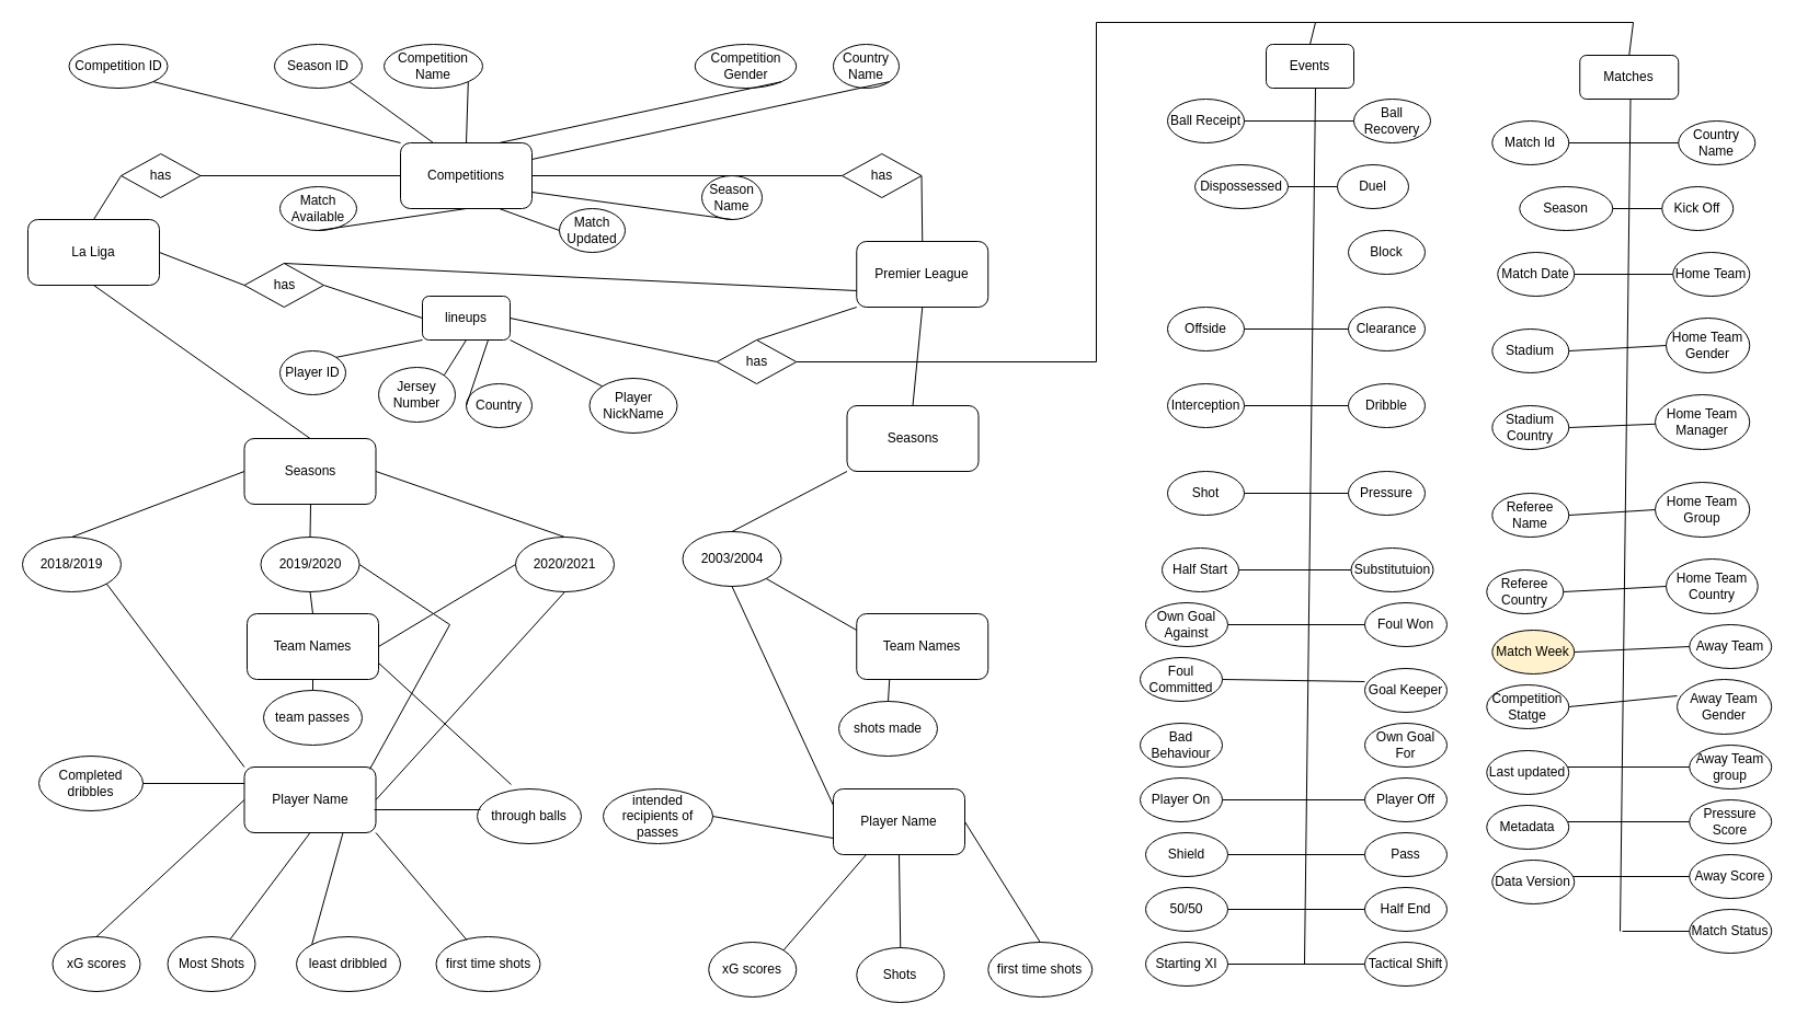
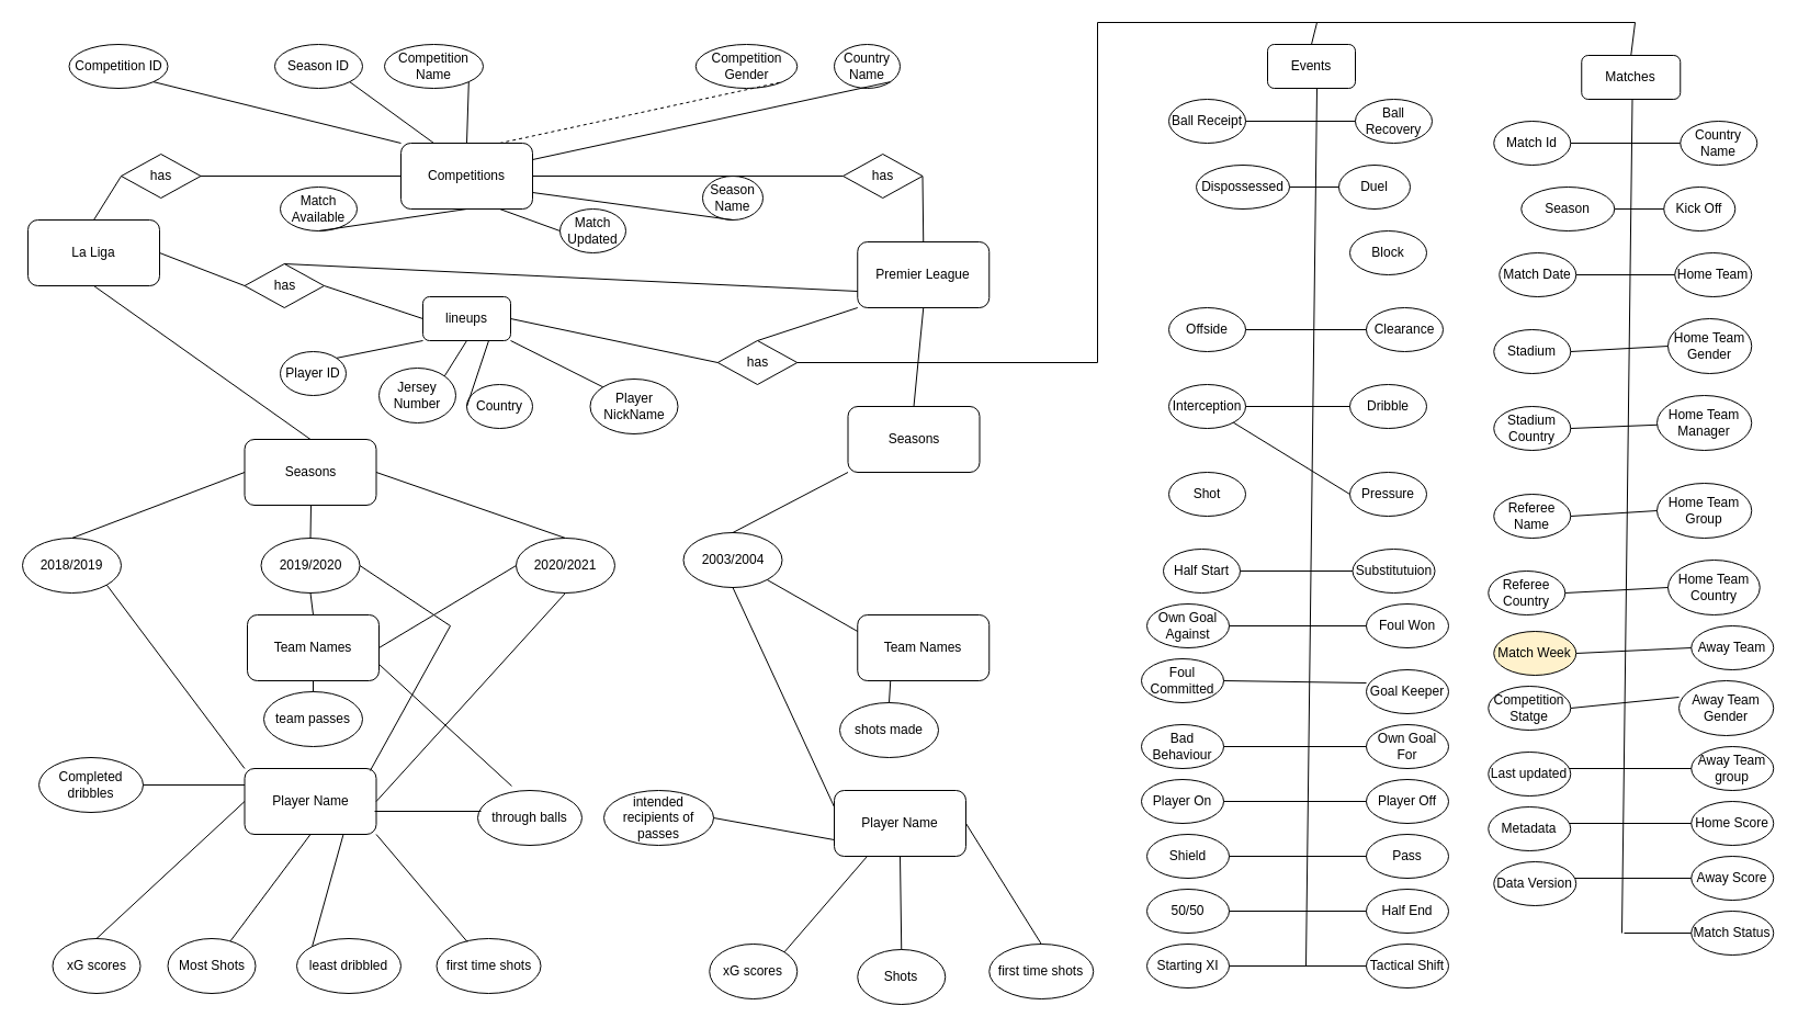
- <mxCell id="76" value="" style="endArrow=none;html=1;rounded=0;entryX=1;entryY=1;entryDx=0;entryDy=0;exitX=0.75;exitY=0;exitDx=0;exitDy=0;" edge="1" parent="1" source="58" target="66"><mxGeometry width="50" height="50" relative="1" as="geometry"><mxPoint x="390" y="260" as="sourcePoint" /><mxPoint x="440" y="210" as="targetPoint" /></mxGeometry></mxCell>
+ <mxCell id="76" value="" style="endArrow=none;html=1;rounded=0;entryX=1;entryY=1;entryDx=0;entryDy=0;exitX=0.75;exitY=0;exitDx=0;exitDy=0;dashed=1;" edge="1" parent="1" source="58" target="66"><mxGeometry width="50" height="50" relative="1" as="geometry"><mxPoint x="390" y="260" as="sourcePoint" /><mxPoint x="440" y="210" as="targetPoint" /></mxGeometry></mxCell>
- <mxCell id="99" value="Clearance" style="ellipse;whiteSpace=wrap;html=1;" vertex="1" parent="1"><mxGeometry x="1230" y="280" width="70" height="40" as="geometry" /></mxCell>
+ <mxCell id="99" value="Clearance" style="ellipse;whiteSpace=wrap;html=1;" vertex="1" parent="1"><mxGeometry x="1245" y="280" width="70" height="40" as="geometry" /></mxCell>
- <mxCell id="125" value="" style="endArrow=none;html=1;rounded=0;entryX=1;entryY=0.5;entryDx=0;entryDy=0;exitX=0;exitY=0.5;exitDx=0;exitDy=0;" edge="1" parent="1" source="103" target="102"><mxGeometry width="50" height="50" relative="1" as="geometry"><mxPoint x="1250" y="450" as="sourcePoint" /><mxPoint x="1310" y="470" as="targetPoint" /></mxGeometry></mxCell>
+ <mxCell id="125" value="" style="endArrow=none;html=1;rounded=0;exitX=0;exitY=0.5;exitDx=0;exitDy=0;" edge="1" parent="1" source="103" target="100"><mxGeometry width="50" height="50" relative="1" as="geometry"><mxPoint x="1250" y="450" as="sourcePoint" /><mxPoint x="1310" y="470" as="targetPoint" /></mxGeometry></mxCell>
+ <mxCell id="129" value="" style="endArrow=none;html=1;rounded=0;entryX=0;entryY=0.5;entryDx=0;entryDy=0;exitX=1;exitY=0.5;exitDx=0;exitDy=0;" edge="1" parent="1" source="110" target="111"><mxGeometry width="50" height="50" relative="1" as="geometry"><mxPoint x="1260" y="520" as="sourcePoint" /><mxPoint x="1310" y="470" as="targetPoint" /></mxGeometry></mxCell>
- <mxCell id="152" value="Pressure Score" style="ellipse;whiteSpace=wrap;html=1;" vertex="1" parent="1"><mxGeometry x="1541.25" y="730" width="75" height="40" as="geometry" /></mxCell>
+ <mxCell id="152" value="Home Score" style="ellipse;whiteSpace=wrap;html=1;" vertex="1" parent="1"><mxGeometry x="1541.25" y="730" width="75" height="40" as="geometry" /></mxCell>
